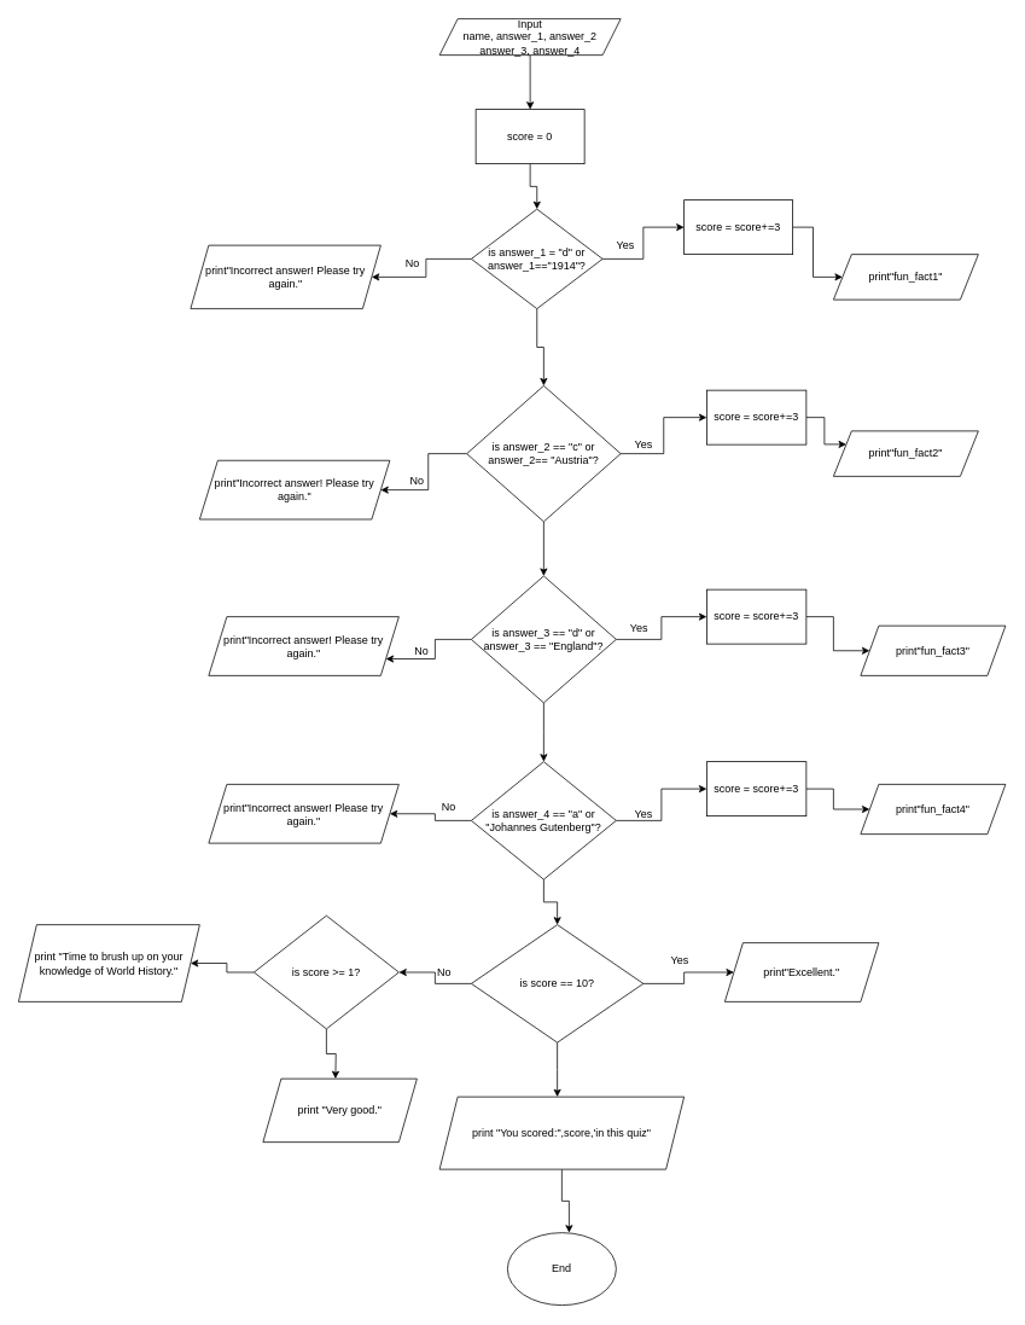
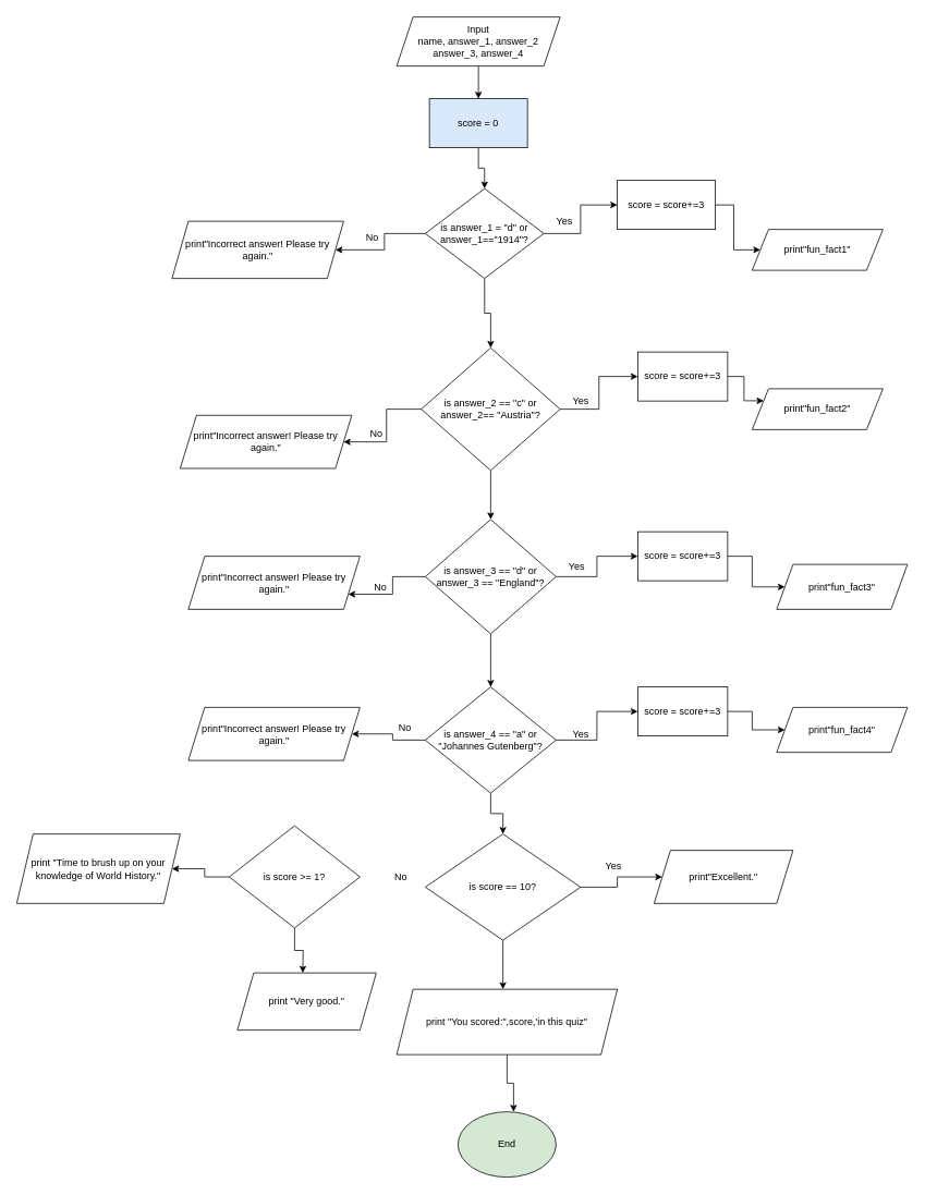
- <mxCell id="3" value="Input&lt;br&gt;name, answer_1, answer_2&lt;br&gt;answer_3, answer_4" style="shape=parallelogram;perimeter=parallelogramPerimeter;whiteSpace=wrap;html=1;fixedSize=1;" parent="1" vertex="1"><mxGeometry x="485" y="20" width="200" height="40" as="geometry" /></mxCell>
+ <mxCell id="3" value="Input&lt;br&gt;name, answer_1, answer_2&lt;br&gt;answer_3, answer_4" style="shape=parallelogram;perimeter=parallelogramPerimeter;whiteSpace=wrap;html=1;fixedSize=1;" parent="1" vertex="1"><mxGeometry x="485" y="20" width="200" height="60" as="geometry" /></mxCell>
- <mxCell id="61" value="score = 0" style="rounded=0;whiteSpace=wrap;html=1;" vertex="1" parent="1"><mxGeometry x="525" y="120" width="120" height="60" as="geometry" /></mxCell>
+ <mxCell id="61" value="score = 0" style="rounded=0;whiteSpace=wrap;html=1;fillColor=#dae8fc;" vertex="1" parent="1"><mxGeometry x="525" y="120" width="120" height="60" as="geometry" /></mxCell>
- <mxCell id="38" style="edgeStyle=orthogonalEdgeStyle;rounded=0;orthogonalLoop=1;jettySize=auto;html=1;exitX=0;exitY=0.5;exitDx=0;exitDy=0;" parent="1" source="40" target="48" edge="1"><mxGeometry relative="1" as="geometry"><mxPoint x="410" y="1085" as="targetPoint" /></mxGeometry></mxCell>
- <mxCell id="5" value="End" style="ellipse;whiteSpace=wrap;html=1;" parent="1" vertex="1"><mxGeometry x="560" y="1360" width="120" height="80" as="geometry" /></mxCell>
+ <mxCell id="5" value="End" style="ellipse;whiteSpace=wrap;html=1;fillColor=#d5e8d4;" parent="1" vertex="1"><mxGeometry x="560" y="1360" width="120" height="80" as="geometry" /></mxCell>
